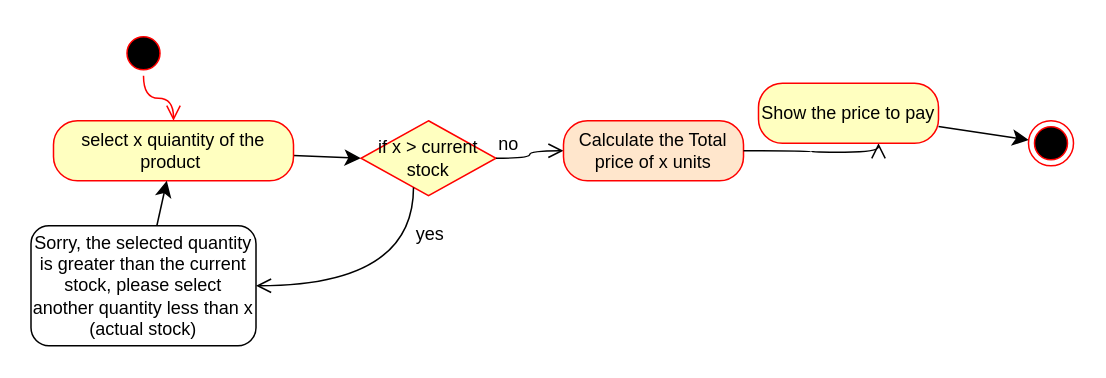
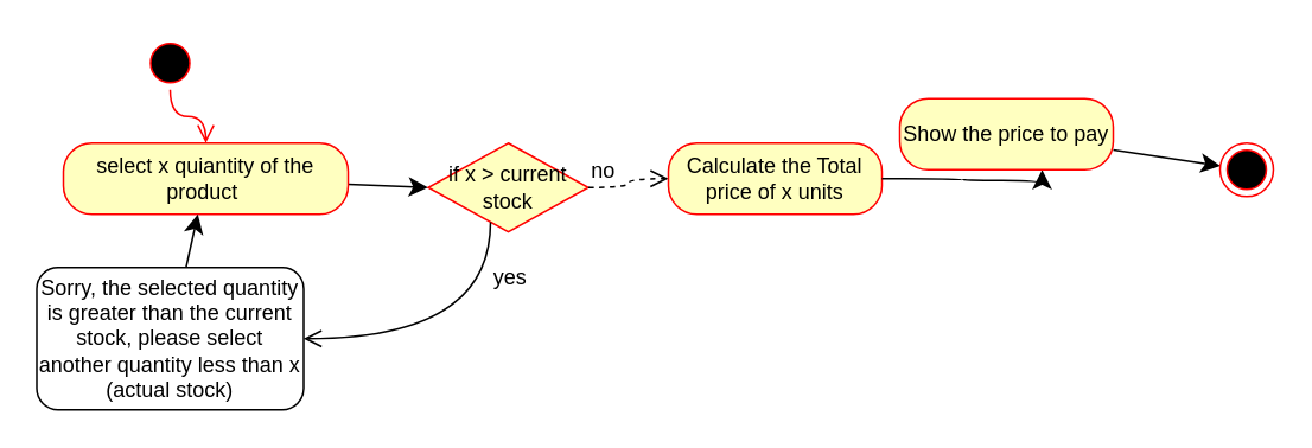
- <mxCell id="11" value="Calculate the Total price of x units" style="rounded=1;whiteSpace=wrap;html=1;arcSize=40;fontColor=#000000;fillColor=#ffe6cc;strokeColor=#ff0000;" vertex="1" parent="1"><mxGeometry x="375" y="80" width="120" height="40" as="geometry" /></mxCell>
+ <mxCell id="11" value="Calculate the Total price of x units" style="rounded=1;whiteSpace=wrap;html=1;arcSize=40;fontColor=#000000;fillColor=#ffffc0;strokeColor=#ff0000;" vertex="1" parent="1"><mxGeometry x="375" y="80" width="120" height="40" as="geometry" /></mxCell>
- <mxCell id="12" value="" style="edgeStyle=orthogonalEdgeStyle;html=1;verticalAlign=bottom;endArrow=open;endSize=8;rounded=0;fontSize=12;curved=1;" edge="1" source="11" parent="1" target="14"><mxGeometry relative="1" as="geometry"><mxPoint x="585" y="100" as="targetPoint" /><Array as="points"><mxPoint x="540" y="100" /><mxPoint x="540" y="101" /><mxPoint x="585" y="101" /><mxPoint x="585" y="95" /></Array></mxGeometry></mxCell>
+ <mxCell id="12" value="" style="edgeStyle=orthogonalEdgeStyle;html=1;verticalAlign=bottom;endArrow=classic;endSize=8;rounded=0;fontSize=12;curved=1;" edge="1" source="11" parent="1" target="14"><mxGeometry relative="1" as="geometry"><mxPoint x="585" y="100" as="targetPoint" /><Array as="points"><mxPoint x="540" y="100" /><mxPoint x="540" y="101" /><mxPoint x="585" y="101" /><mxPoint x="585" y="95" /></Array></mxGeometry></mxCell>
- <mxCell id="7" value="no" style="edgeStyle=orthogonalEdgeStyle;html=1;align=left;verticalAlign=bottom;endArrow=open;endSize=8;rounded=0;fontSize=12;curved=1;" edge="1" source="6" parent="1" target="11"><mxGeometry x="-1" relative="1" as="geometry"><mxPoint x="375" y="100" as="targetPoint" /></mxGeometry></mxCell>
+ <mxCell id="7" value="no" style="edgeStyle=orthogonalEdgeStyle;html=1;align=left;verticalAlign=bottom;endArrow=open;endSize=8;rounded=0;fontSize=12;curved=1;dashed=1;" edge="1" source="6" parent="1" target="11"><mxGeometry x="-1" relative="1" as="geometry"><mxPoint x="375" y="100" as="targetPoint" /></mxGeometry></mxCell>
